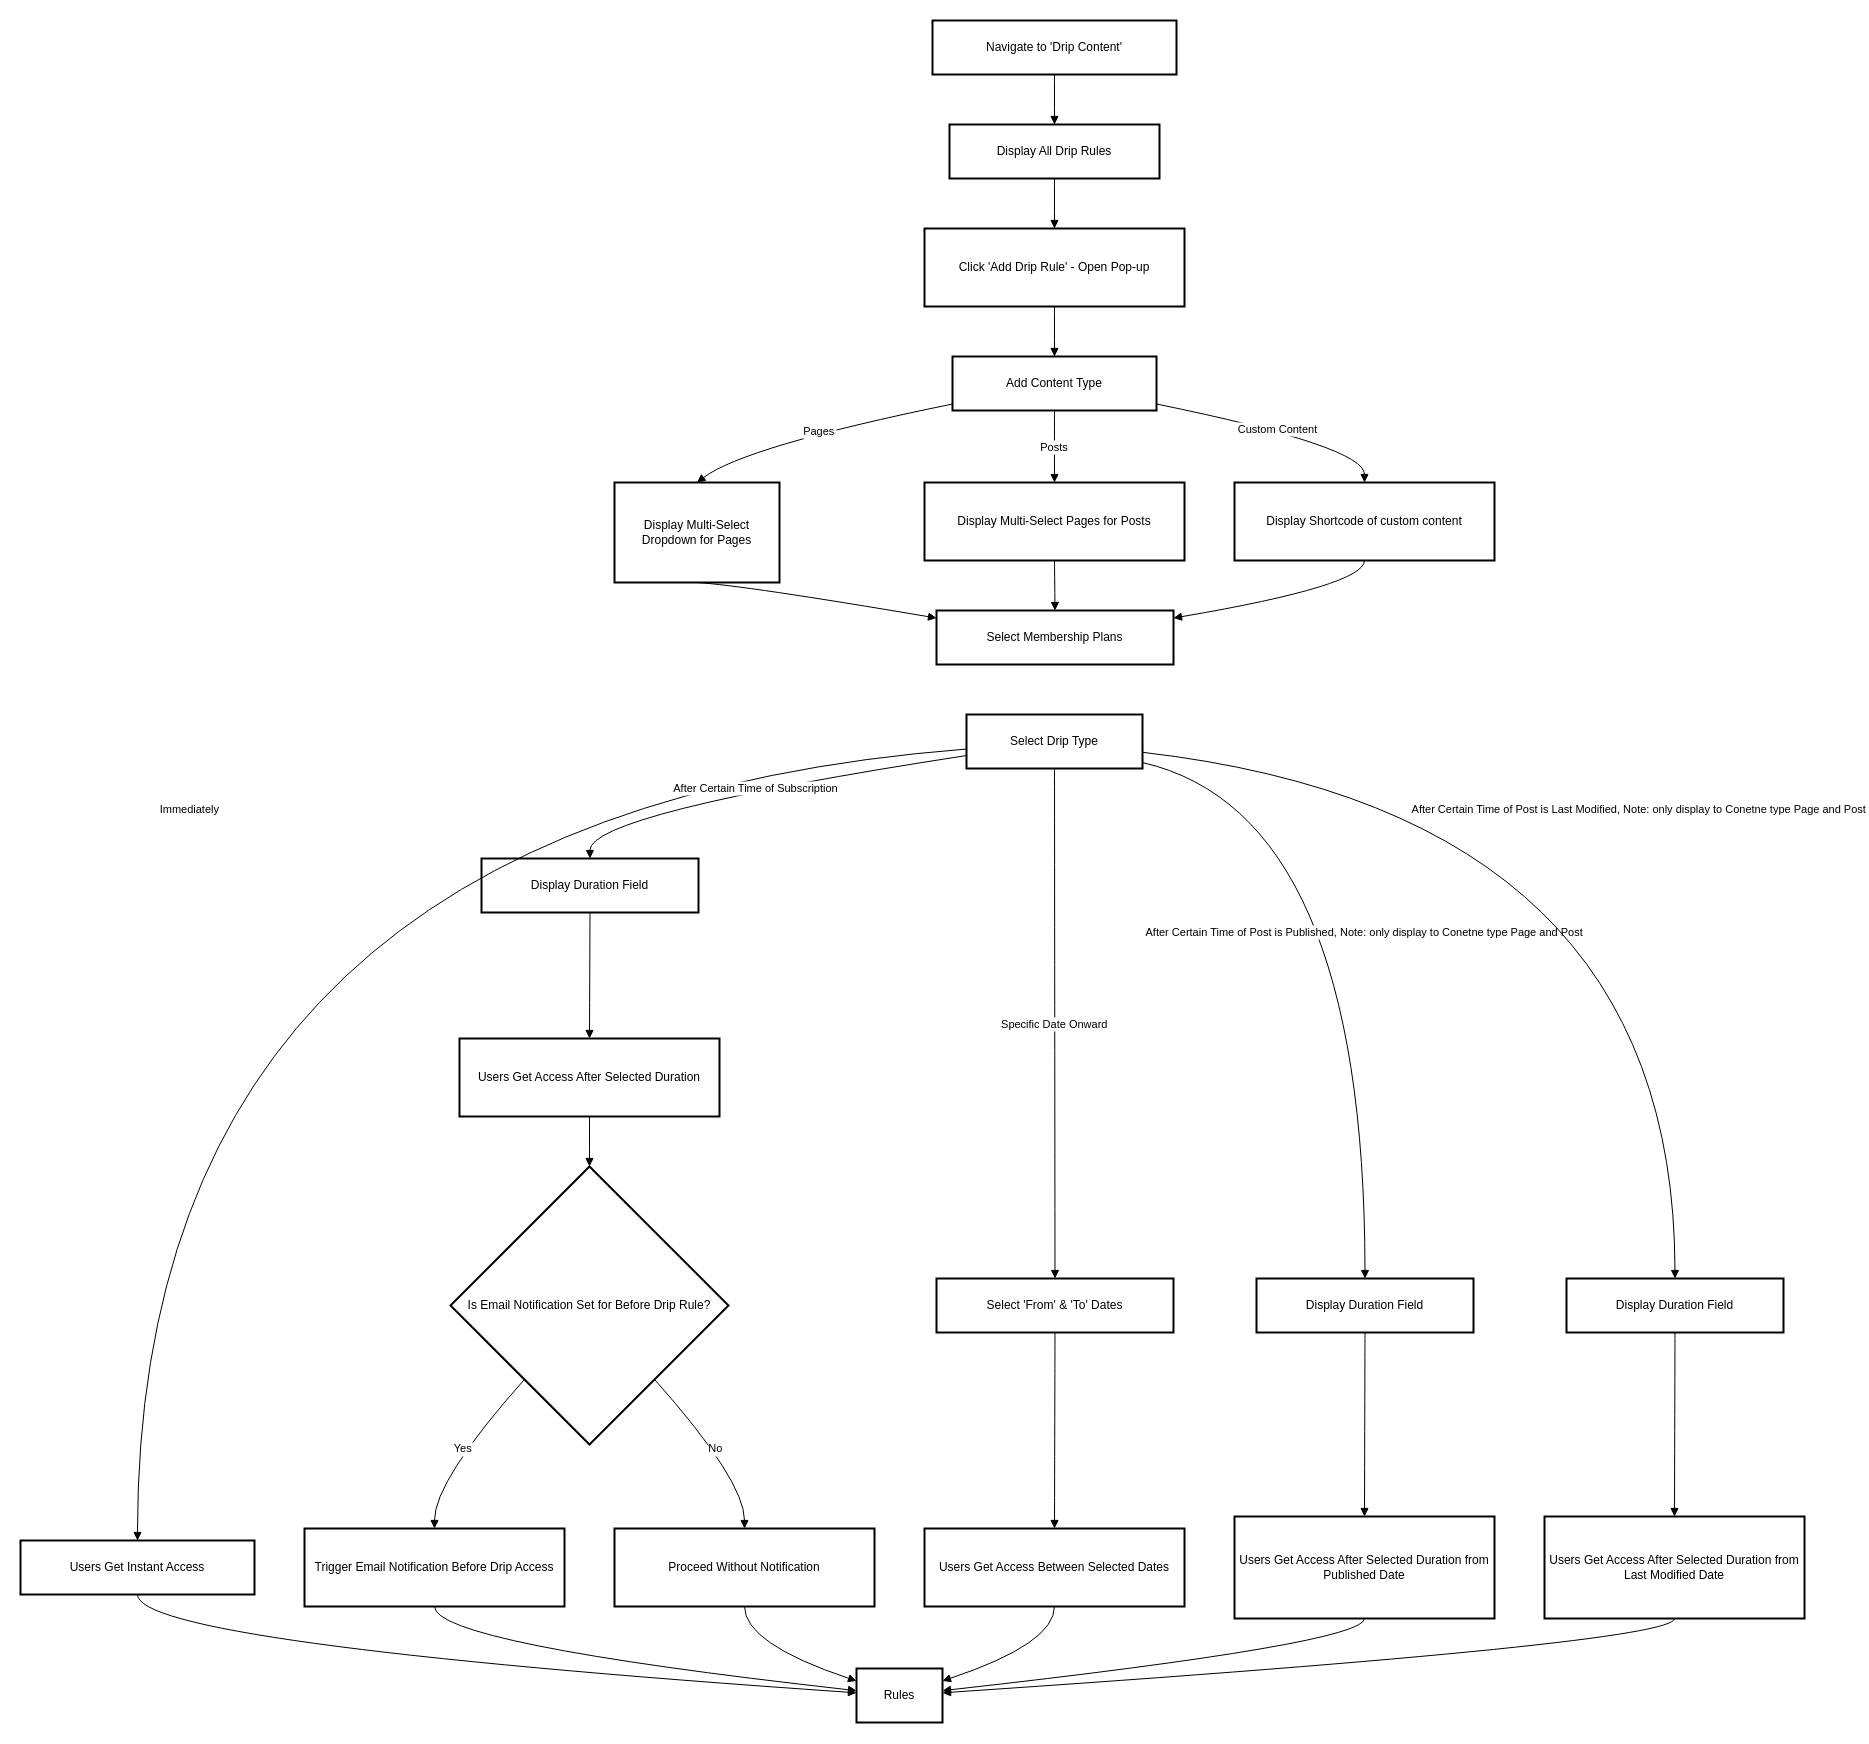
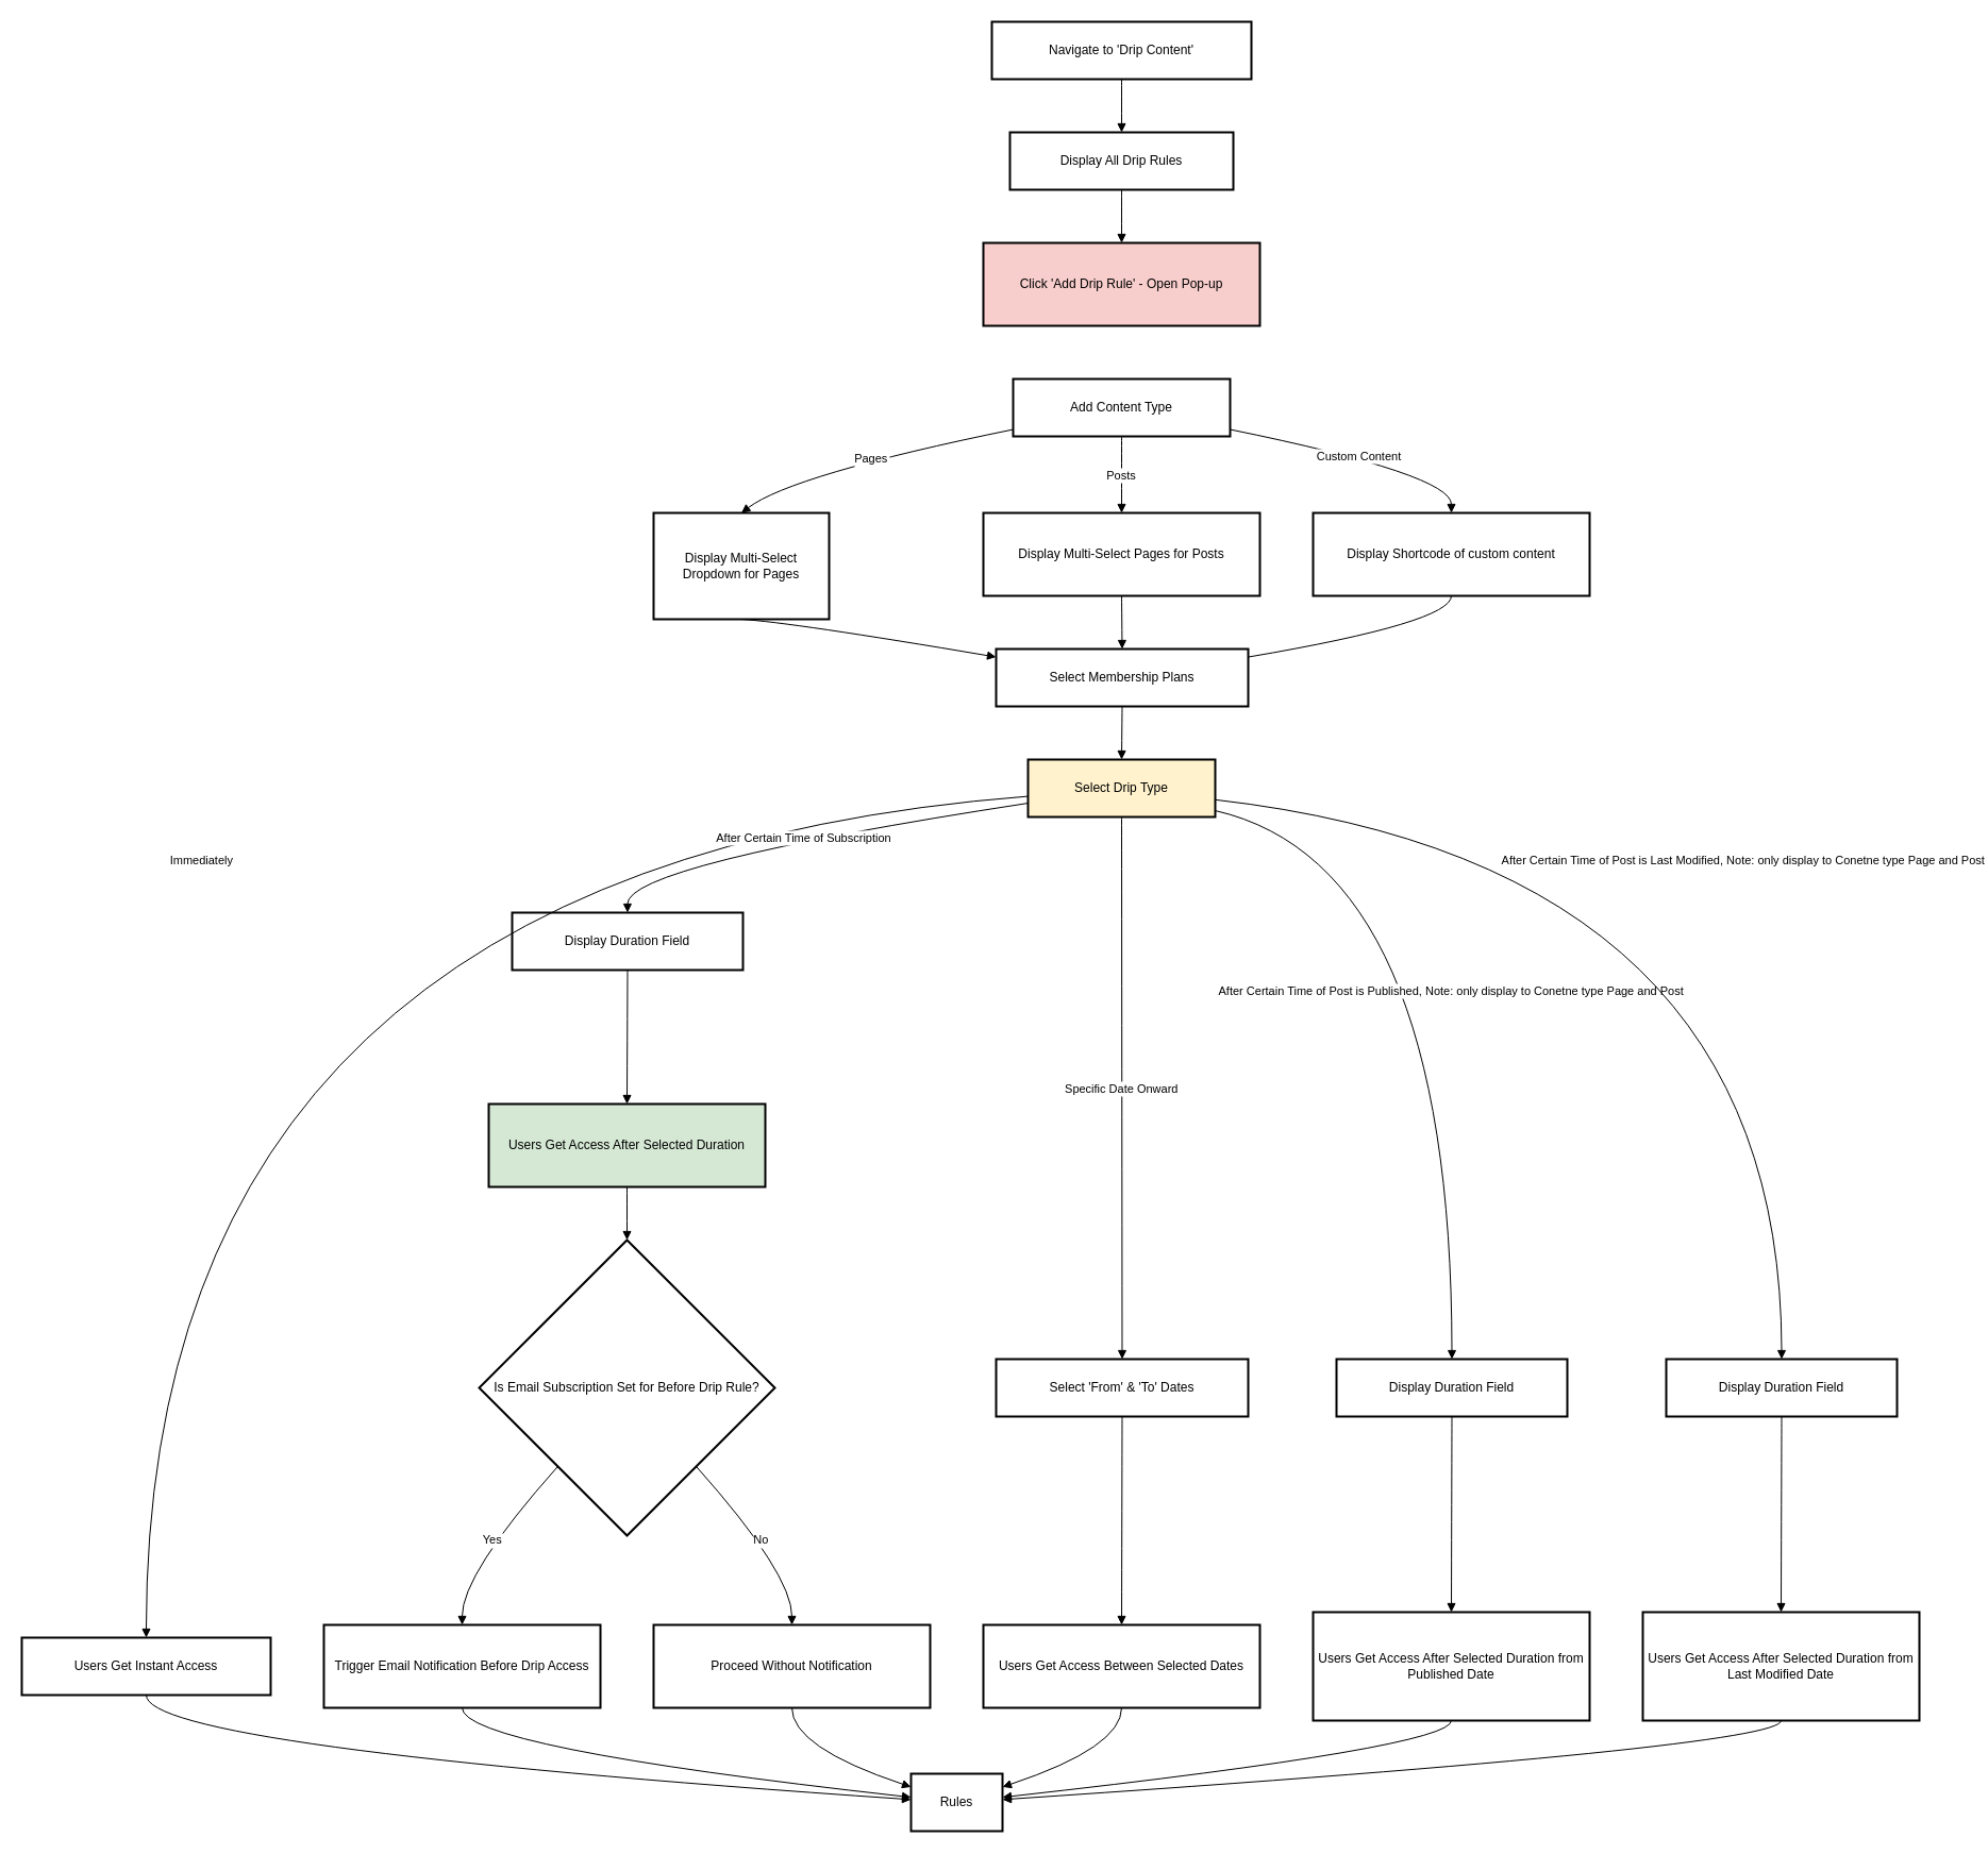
- <mxCell id="4" value="Click 'Add Drip Rule' - Open Pop-up" style="whiteSpace=wrap;strokeWidth=2;" vertex="1" parent="1"><mxGeometry x="924" y="228" width="260" height="78" as="geometry" /></mxCell>
+ <mxCell id="4" value="Click 'Add Drip Rule' - Open Pop-up" style="whiteSpace=wrap;strokeWidth=2;fillColor=#f8cecc;" vertex="1" parent="1"><mxGeometry x="924" y="228" width="260" height="78" as="geometry" /></mxCell>
- <mxCell id="26" value="" style="curved=1;startArrow=none;endArrow=block;exitX=0.5;exitY=1;entryX=0.5;entryY=0;rounded=0;" edge="1" parent="1" source="4" target="5"><mxGeometry relative="1" as="geometry"><Array as="points" /></mxGeometry></mxCell>
- <mxCell id="32" value="" style="curved=1;startArrow=none;endArrow=block;exitX=0.5;exitY=1.01;entryX=1;entryY=0.14;rounded=0;" edge="1" parent="1" source="8" target="9"><mxGeometry relative="1" as="geometry"><Array as="points"><mxPoint x="1364" y="585" /></Array></mxGeometry></mxCell>
+ <mxCell id="32" value="" style="curved=1;startArrow=none;endArrow=none;exitX=0.5;exitY=1.01;entryX=1;entryY=0.14;rounded=0;" edge="1" parent="1" source="8" target="9"><mxGeometry relative="1" as="geometry"><Array as="points"><mxPoint x="1364" y="585" /></Array></mxGeometry></mxCell>
+ <mxCell id="33" value="" style="curved=1;startArrow=none;endArrow=block;exitX=0.5;exitY=1.01;entryX=0.5;entryY=0.01;rounded=0;" edge="1" parent="1" source="9" target="10"><mxGeometry relative="1" as="geometry"><Array as="points" /></mxGeometry></mxCell>
- <mxCell id="10" value="Select Drip Type" style="whiteSpace=wrap;strokeWidth=2;" vertex="1" parent="1"><mxGeometry x="966" y="714" width="176" height="54" as="geometry" /></mxCell>
+ <mxCell id="10" value="Select Drip Type" style="whiteSpace=wrap;strokeWidth=2;fillColor=#fff2cc;" vertex="1" parent="1"><mxGeometry x="966" y="714" width="176" height="54" as="geometry" /></mxCell>
- <mxCell id="14" value="Users Get Access After Selected Duration" style="whiteSpace=wrap;strokeWidth=2;" vertex="1" parent="1"><mxGeometry x="459" y="1038" width="260" height="78" as="geometry" /></mxCell>
+ <mxCell id="14" value="Users Get Access After Selected Duration" style="whiteSpace=wrap;strokeWidth=2;fillColor=#d5e8d4;" vertex="1" parent="1"><mxGeometry x="459" y="1038" width="260" height="78" as="geometry" /></mxCell>
- <mxCell id="15" value="Is Email Notification Set for Before Drip Rule?" style="rhombus;strokeWidth=2;whiteSpace=wrap;" vertex="1" parent="1"><mxGeometry x="450" y="1166" width="278" height="278" as="geometry" /></mxCell>
+ <mxCell id="15" value="Is Email Subscription Set for Before Drip Rule?" style="rhombus;strokeWidth=2;whiteSpace=wrap;" vertex="1" parent="1"><mxGeometry x="450" y="1166" width="278" height="278" as="geometry" /></mxCell>
